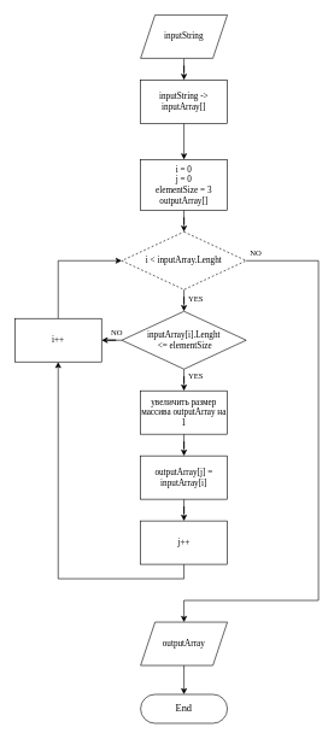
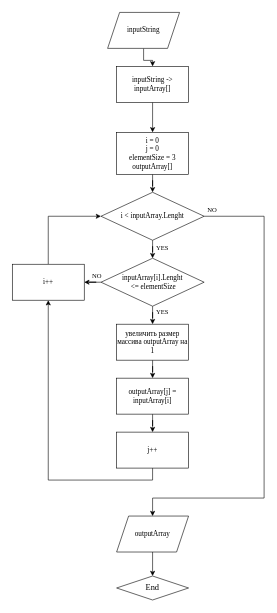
- <mxCell id="17" value="inputString" style="shape=parallelogram;perimeter=parallelogramPerimeter;whiteSpace=wrap;html=1;fixedSize=1;fontFamily=Tahoma;" parent="1" vertex="1"><mxGeometry x="194" y="20" width="120" height="60" as="geometry" /></mxCell>
+ <mxCell id="17" value="inputString" style="shape=parallelogram;perimeter=parallelogramPerimeter;whiteSpace=wrap;html=1;fixedSize=1;fontFamily=Tahoma;" parent="1" vertex="1"><mxGeometry x="179" y="20" width="120" height="60" as="geometry" /></mxCell>
- <mxCell id="6" value="i &amp;lt; inputArray.Lenght" style="rhombus;whiteSpace=wrap;html=1;fontFamily=Tahoma;dashed=1;" parent="1" vertex="1"><mxGeometry x="168" y="320" width="172" height="80" as="geometry" /></mxCell>
+ <mxCell id="6" value="i &amp;lt; inputArray.Lenght" style="rhombus;whiteSpace=wrap;html=1;fontFamily=Tahoma;" parent="1" vertex="1"><mxGeometry x="168" y="320" width="172" height="80" as="geometry" /></mxCell>
- <mxCell id="15" value="End" style="rounded=1;whiteSpace=wrap;html=1;fontFamily=Tahoma;fontSize=14;arcSize=50;" parent="1" vertex="1"><mxGeometry x="194" y="960" width="120" height="40" as="geometry" /></mxCell>
+ <mxCell id="15" value="End" style="rhombus;whiteSpace=wrap;html=1;fontFamily=Tahoma;fontSize=14;arcSize=50;" parent="1" vertex="1"><mxGeometry x="194" y="960" width="120" height="40" as="geometry" /></mxCell>
